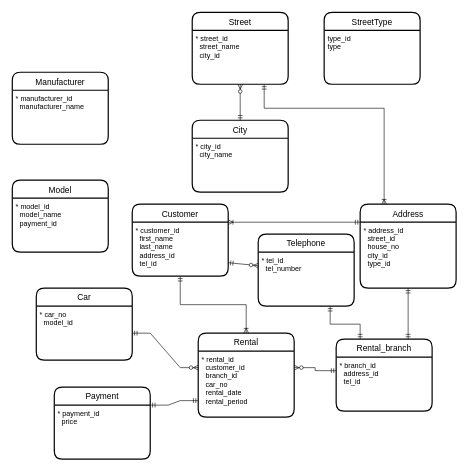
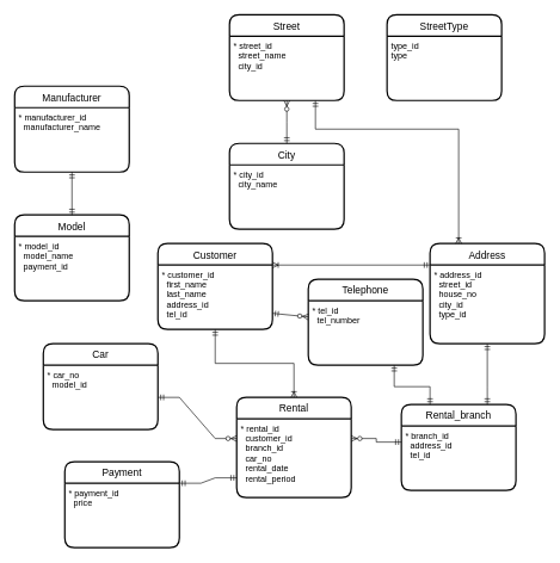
+ <mxCell id="29" value="" style="fontSize=12;html=1;endArrow=ERmandOne;startArrow=ERmandOne;rounded=0;entryX=0.5;entryY=0;entryDx=0;entryDy=0;exitX=0.5;exitY=1;exitDx=0;exitDy=0;edgeStyle=orthogonalEdgeStyle;" edge="1" parent="1" source="28" target="24"><mxGeometry width="100" height="100" relative="1" as="geometry"><mxPoint x="-70" y="540" as="sourcePoint" /><mxPoint x="40" y="485" as="targetPoint" /></mxGeometry></mxCell>
